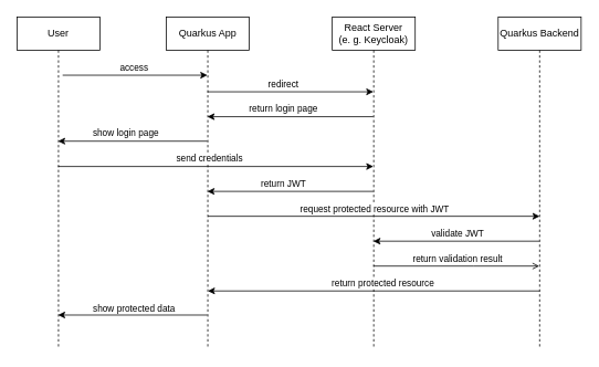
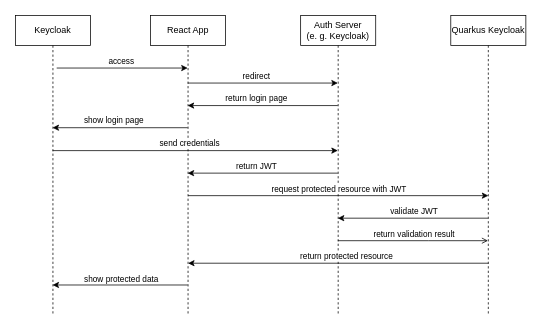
- <mxCell id="2" value="User" style="shape=umlLifeline;perimeter=lifelinePerimeter;whiteSpace=wrap;html=1;container=0;dropTarget=0;collapsible=0;recursiveResize=0;outlineConnect=0;portConstraint=eastwest;newEdgeStyle={&quot;edgeStyle&quot;:&quot;elbowEdgeStyle&quot;,&quot;elbow&quot;:&quot;vertical&quot;,&quot;curved&quot;:0,&quot;rounded&quot;:0};" parent="1" vertex="1"><mxGeometry x="20" y="20" width="100" height="400" as="geometry" /></mxCell>
+ <mxCell id="2" value="Keycloak" style="shape=umlLifeline;perimeter=lifelinePerimeter;whiteSpace=wrap;html=1;container=0;dropTarget=0;collapsible=0;recursiveResize=0;outlineConnect=0;portConstraint=eastwest;newEdgeStyle={&quot;edgeStyle&quot;:&quot;elbowEdgeStyle&quot;,&quot;elbow&quot;:&quot;vertical&quot;,&quot;curved&quot;:0,&quot;rounded&quot;:0};" parent="1" vertex="1"><mxGeometry x="20" y="20" width="100" height="400" as="geometry" /></mxCell>
- <mxCell id="3" value="Quarkus App" style="shape=umlLifeline;perimeter=lifelinePerimeter;whiteSpace=wrap;html=1;container=0;dropTarget=0;collapsible=0;recursiveResize=0;outlineConnect=0;portConstraint=eastwest;newEdgeStyle={&quot;edgeStyle&quot;:&quot;elbowEdgeStyle&quot;,&quot;elbow&quot;:&quot;vertical&quot;,&quot;curved&quot;:0,&quot;rounded&quot;:0};" parent="1" vertex="1"><mxGeometry x="200" y="20" width="100" height="400" as="geometry" /></mxCell>
+ <mxCell id="3" value="React App" style="shape=umlLifeline;perimeter=lifelinePerimeter;whiteSpace=wrap;html=1;container=0;dropTarget=0;collapsible=0;recursiveResize=0;outlineConnect=0;portConstraint=eastwest;newEdgeStyle={&quot;edgeStyle&quot;:&quot;elbowEdgeStyle&quot;,&quot;elbow&quot;:&quot;vertical&quot;,&quot;curved&quot;:0,&quot;rounded&quot;:0};" parent="1" vertex="1"><mxGeometry x="200" y="20" width="100" height="400" as="geometry" /></mxCell>
- <mxCell id="4" value="React Server&lt;div&gt;(e. g. Keycloak)&lt;/div&gt;" style="shape=umlLifeline;perimeter=lifelinePerimeter;whiteSpace=wrap;html=1;container=0;dropTarget=0;collapsible=0;recursiveResize=0;outlineConnect=0;portConstraint=eastwest;newEdgeStyle={&quot;edgeStyle&quot;:&quot;elbowEdgeStyle&quot;,&quot;elbow&quot;:&quot;vertical&quot;,&quot;curved&quot;:0,&quot;rounded&quot;:0};" parent="1" vertex="1"><mxGeometry x="400" y="20" width="100" height="400" as="geometry" /></mxCell>
+ <mxCell id="4" value="Auth Server&lt;div&gt;(e. g. Keycloak)&lt;/div&gt;" style="shape=umlLifeline;perimeter=lifelinePerimeter;whiteSpace=wrap;html=1;container=0;dropTarget=0;collapsible=0;recursiveResize=0;outlineConnect=0;portConstraint=eastwest;newEdgeStyle={&quot;edgeStyle&quot;:&quot;elbowEdgeStyle&quot;,&quot;elbow&quot;:&quot;vertical&quot;,&quot;curved&quot;:0,&quot;rounded&quot;:0};" parent="1" vertex="1"><mxGeometry x="400" y="20" width="100" height="400" as="geometry" /></mxCell>
- <mxCell id="5" value="Quarkus Backend" style="shape=umlLifeline;perimeter=lifelinePerimeter;whiteSpace=wrap;html=1;container=0;dropTarget=0;collapsible=0;recursiveResize=0;outlineConnect=0;portConstraint=eastwest;newEdgeStyle={&quot;edgeStyle&quot;:&quot;elbowEdgeStyle&quot;,&quot;elbow&quot;:&quot;vertical&quot;,&quot;curved&quot;:0,&quot;rounded&quot;:0};" parent="1" vertex="1"><mxGeometry x="600" y="20" width="100" height="400" as="geometry" /></mxCell>
+ <mxCell id="5" value="Quarkus Keycloak" style="shape=umlLifeline;perimeter=lifelinePerimeter;whiteSpace=wrap;html=1;container=0;dropTarget=0;collapsible=0;recursiveResize=0;outlineConnect=0;portConstraint=eastwest;newEdgeStyle={&quot;edgeStyle&quot;:&quot;elbowEdgeStyle&quot;,&quot;elbow&quot;:&quot;vertical&quot;,&quot;curved&quot;:0,&quot;rounded&quot;:0};" parent="1" vertex="1"><mxGeometry x="600" y="20" width="100" height="400" as="geometry" /></mxCell>
